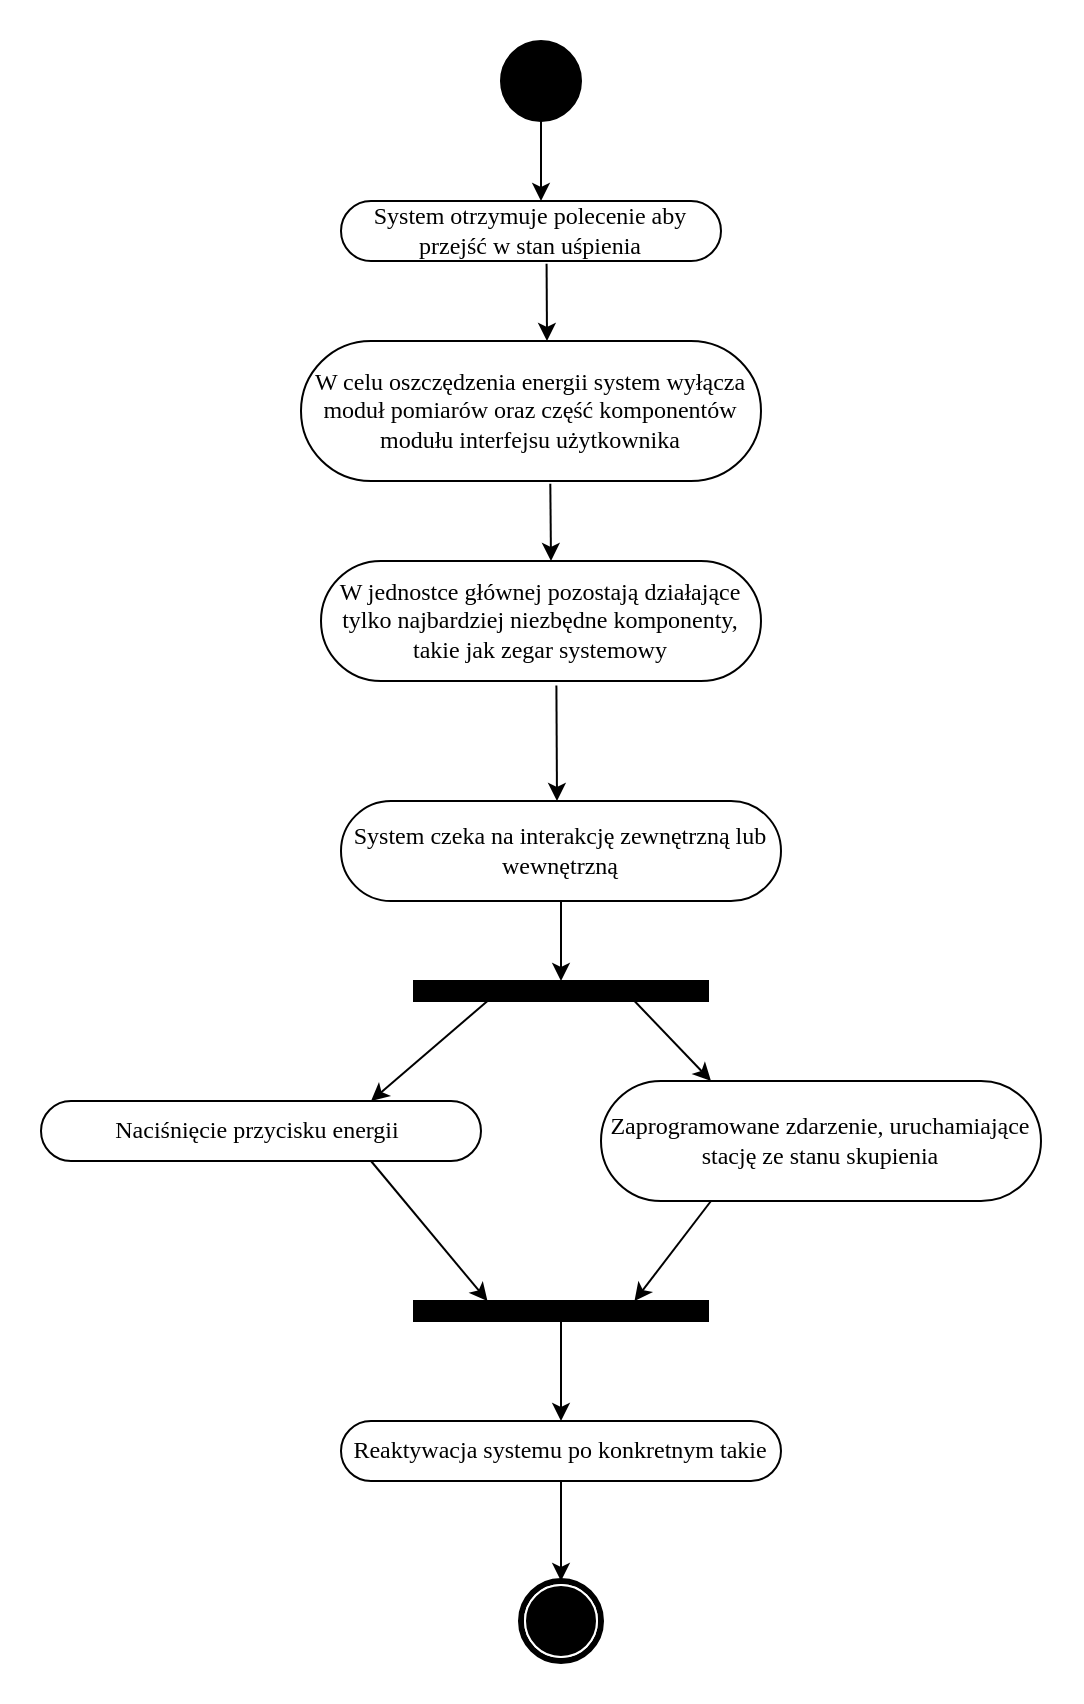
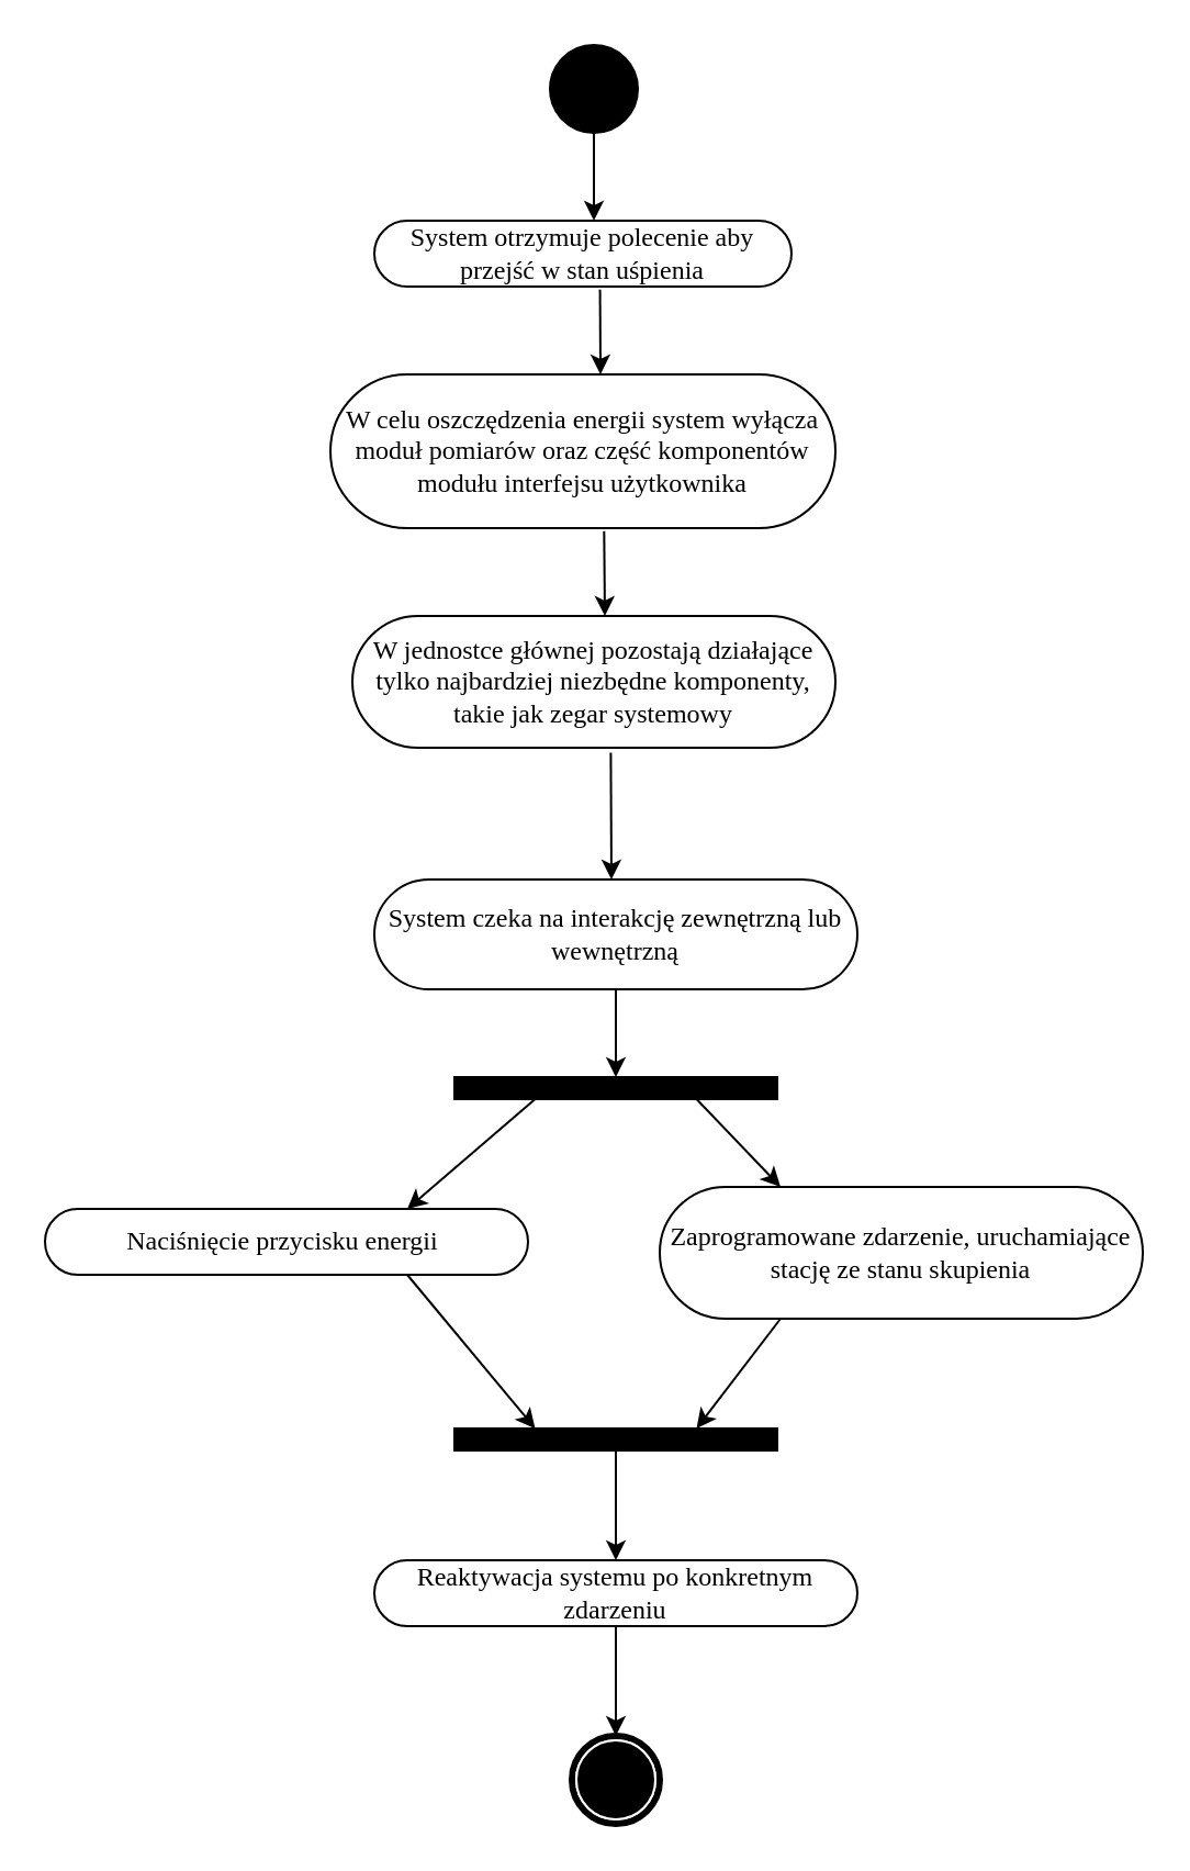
- <mxCell id="21" value="Reaktywacja systemu po konkretnym takie" style="rounded=1;whiteSpace=wrap;html=1;shadow=0;comic=0;labelBackgroundColor=none;strokeWidth=1;fontFamily=Verdana;fontSize=12;align=center;arcSize=50;" vertex="1" parent="1"><mxGeometry x="170" y="710" width="220" height="30" as="geometry" /></mxCell>
+ <mxCell id="21" value="Reaktywacja systemu po konkretnym zdarzeniu" style="rounded=1;whiteSpace=wrap;html=1;shadow=0;comic=0;labelBackgroundColor=none;strokeWidth=1;fontFamily=Verdana;fontSize=12;align=center;arcSize=50;" vertex="1" parent="1"><mxGeometry x="170" y="710" width="220" height="30" as="geometry" /></mxCell>
